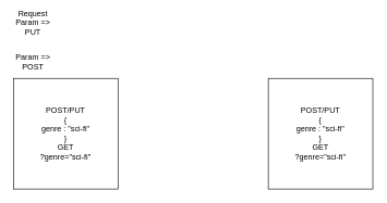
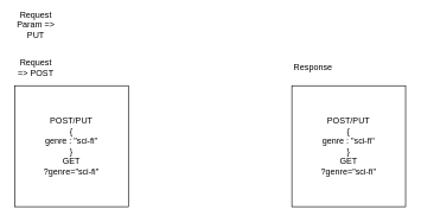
- <mxCell id="3" value="Param =&amp;gt; POST" style="text;html=1;strokeColor=none;fillColor=none;align=center;verticalAlign=middle;whiteSpace=wrap;rounded=0;" vertex="1" parent="1"><mxGeometry x="20" y="80" width="60" height="30" as="geometry" /></mxCell>
+ <mxCell id="3" value="Request =&amp;gt; POST" style="text;html=1;strokeColor=none;fillColor=none;align=center;verticalAlign=middle;whiteSpace=wrap;rounded=0;" vertex="1" parent="1"><mxGeometry x="20" y="80" width="60" height="30" as="geometry" /></mxCell>
+ <mxCell id="6" value="Response" style="text;html=1;strokeColor=none;fillColor=none;align=center;verticalAlign=middle;whiteSpace=wrap;rounded=0;" vertex="1" parent="1"><mxGeometry x="410" y="80" width="60" height="30" as="geometry" /></mxCell>
